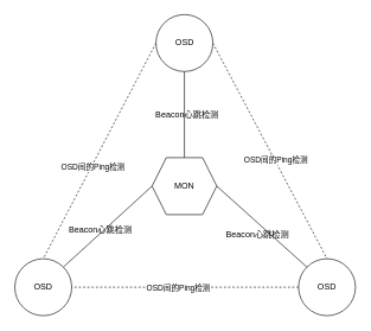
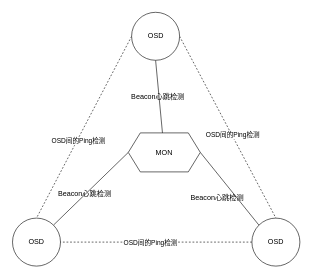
- <mxCell id="4" value="MON" style="shape=hexagon;perimeter=hexagonPerimeter2;whiteSpace=wrap;html=1;fixedSize=1;" vertex="1" parent="1"><mxGeometry x="213" y="221" width="91" height="80" as="geometry" /></mxCell>
+ <mxCell id="4" value="MON" style="shape=hexagon;perimeter=hexagonPerimeter2;whiteSpace=wrap;html=1;fixedSize=1;" vertex="1" parent="1"><mxGeometry x="213" y="221" width="120" height="65" as="geometry" /></mxCell>
